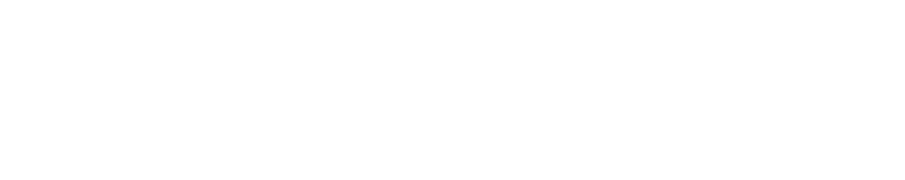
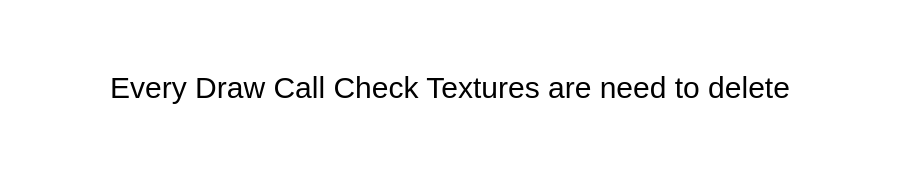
+ <mxCell id="2" value="Every Draw Call Check Textures are need to delete" style="text;html=1;strokeColor=none;fillColor=none;align=center;verticalAlign=middle;whiteSpace=wrap;rounded=0;" vertex="1" parent="1"><mxGeometry x="20" y="20" width="320" height="30" as="geometry" /></mxCell>
